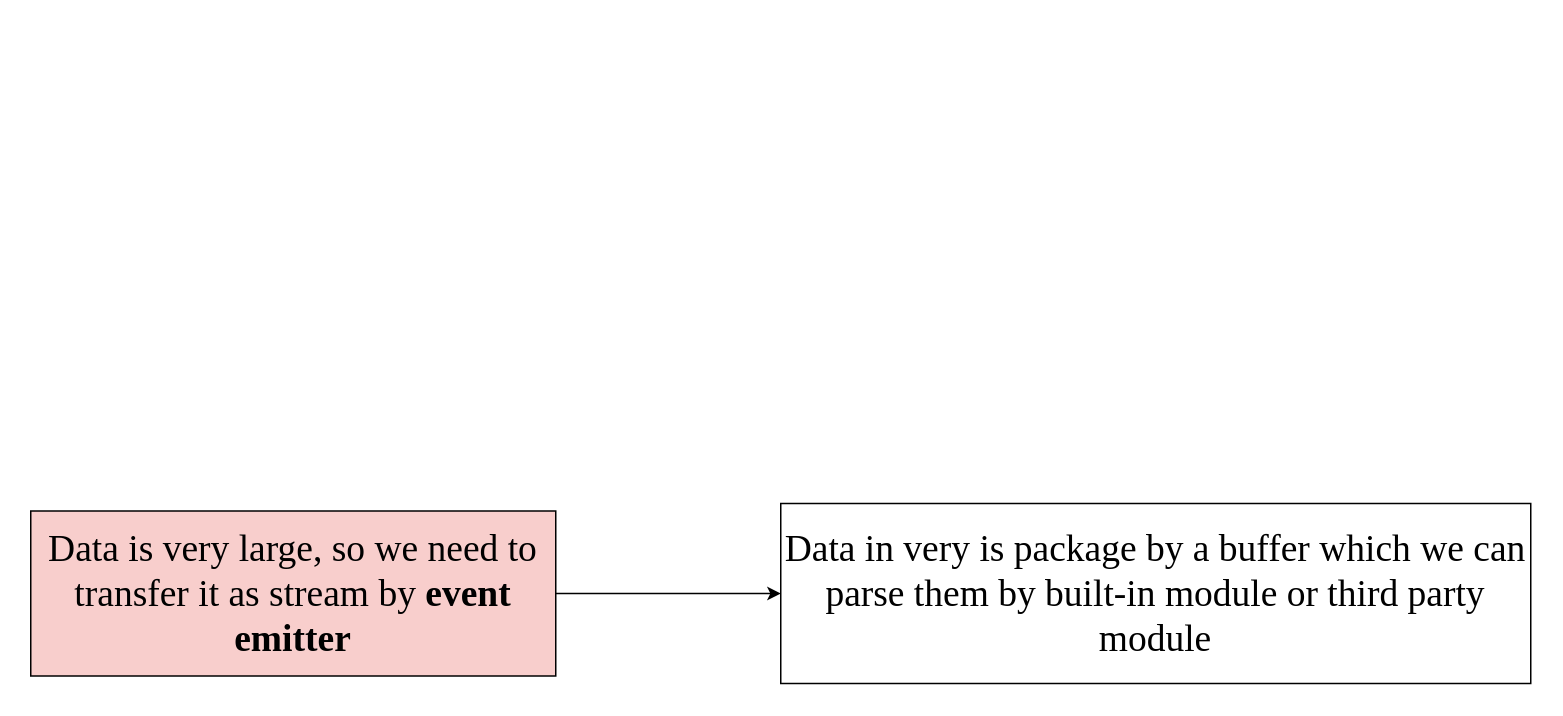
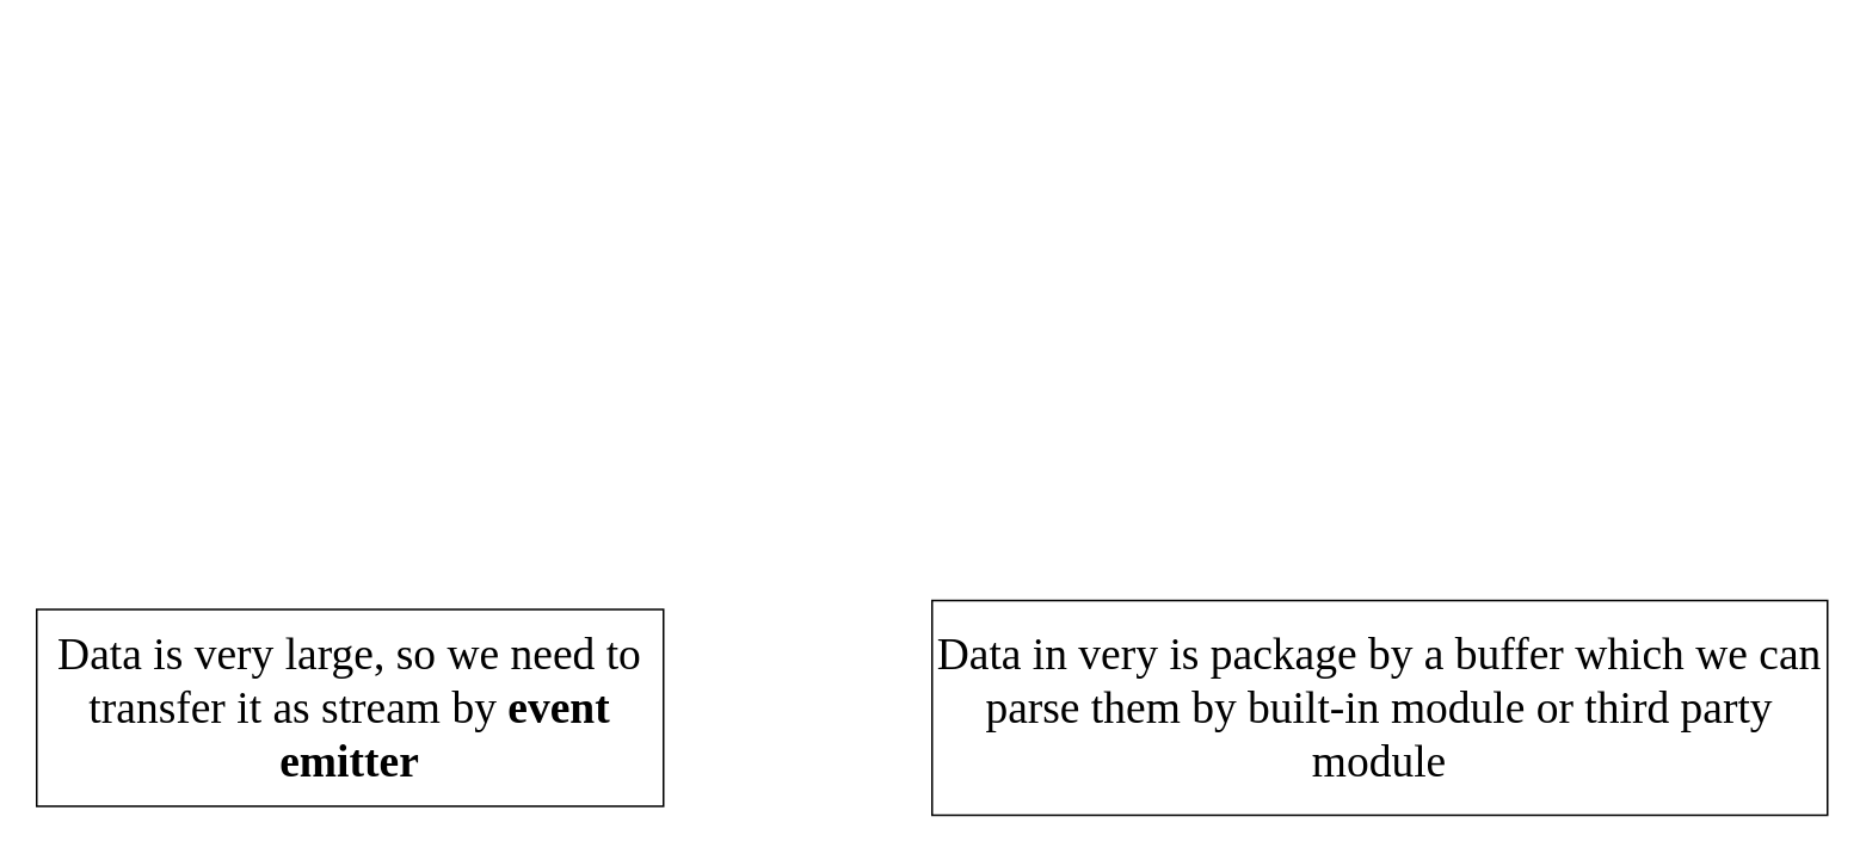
- <mxCell id="4" value="Data is very large, so we need to transfer it as stream by &lt;b&gt;event emitter&lt;/b&gt;" style="rounded=0;whiteSpace=wrap;html=1;fontFamily=Comfortaa;fontSource=https%3A%2F%2Ffonts.googleapis.com%2Fcss%3Ffamily%3DComfortaa;fontSize=25;fillColor=#f8cecc;" parent="1" vertex="1"><mxGeometry x="20" y="340" width="350" height="110" as="geometry" /></mxCell>
+ <mxCell id="4" value="Data is very large, so we need to transfer it as stream by &lt;b&gt;event emitter&lt;/b&gt;" style="rounded=0;whiteSpace=wrap;html=1;fontFamily=Comfortaa;fontSource=https%3A%2F%2Ffonts.googleapis.com%2Fcss%3Ffamily%3DComfortaa;fontSize=25;" parent="1" vertex="1"><mxGeometry x="20" y="340" width="350" height="110" as="geometry" /></mxCell>
- <mxCell id="3" style="edgeStyle=orthogonalEdgeStyle;rounded=0;orthogonalLoop=1;jettySize=auto;html=1;fontFamily=Comfortaa;fontSource=https%3A%2F%2Ffonts.googleapis.com%2Fcss%3Ffamily%3DComfortaa;fontSize=25;" parent="1" source="4" target="5" edge="1"><mxGeometry relative="1" as="geometry" /></mxCell>
